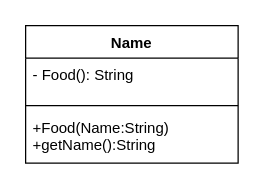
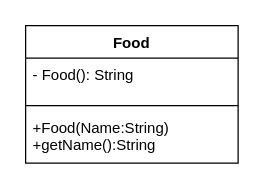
- <mxCell id="2" value="Name" style="swimlane;fontStyle=1;align=center;verticalAlign=top;childLayout=stackLayout;horizontal=1;startSize=26;horizontalStack=0;resizeParent=1;resizeParentMax=0;resizeLast=0;collapsible=1;marginBottom=0;whiteSpace=wrap;html=1;" parent="1" vertex="1"><mxGeometry x="20" y="20" width="170" height="110" as="geometry" /></mxCell>
+ <mxCell id="2" value="Food" style="swimlane;fontStyle=1;align=center;verticalAlign=top;childLayout=stackLayout;horizontal=1;startSize=26;horizontalStack=0;resizeParent=1;resizeParentMax=0;resizeLast=0;collapsible=1;marginBottom=0;whiteSpace=wrap;html=1;" parent="1" vertex="1"><mxGeometry x="20" y="20" width="170" height="110" as="geometry" /></mxCell>
